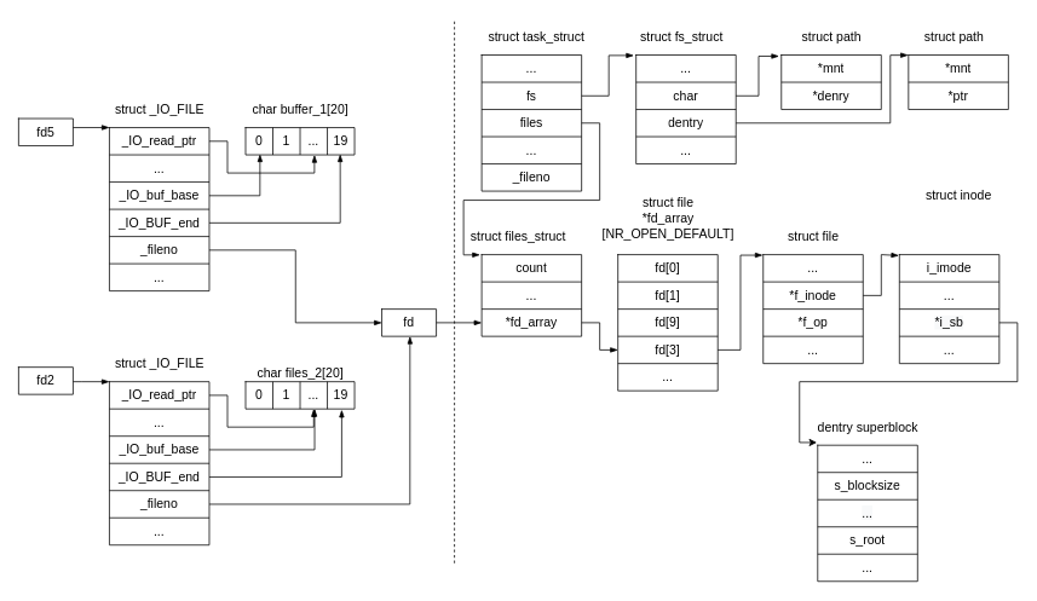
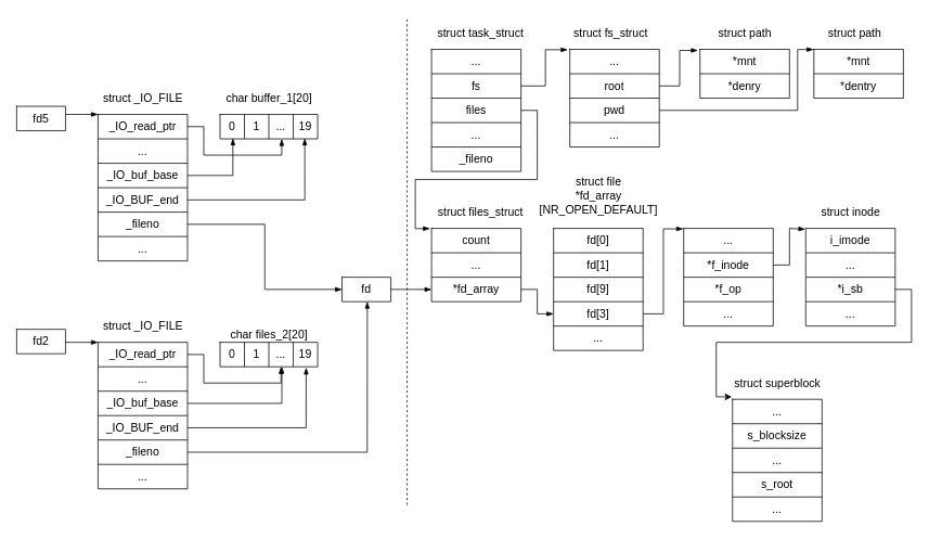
- <mxCell id="124" value="char" style="shape=partialRectangle;html=1;whiteSpace=wrap;connectable=0;overflow=hidden;fillColor=none;top=0;left=0;bottom=0;right=0;pointerEvents=1;fontSize=14;" parent="123" vertex="1"><mxGeometry width="110" height="30" as="geometry"><mxRectangle width="110" height="30" as="alternateBounds" /></mxGeometry></mxCell>
+ <mxCell id="124" value="root" style="shape=partialRectangle;html=1;whiteSpace=wrap;connectable=0;overflow=hidden;fillColor=none;top=0;left=0;bottom=0;right=0;pointerEvents=1;fontSize=14;" parent="123" vertex="1"><mxGeometry width="110" height="30" as="geometry"><mxRectangle width="110" height="30" as="alternateBounds" /></mxGeometry></mxCell>
- <mxCell id="139" value="*ptr" style="shape=partialRectangle;html=1;whiteSpace=wrap;connectable=0;overflow=hidden;fillColor=none;top=0;left=0;bottom=0;right=0;pointerEvents=1;fontSize=14;" parent="138" vertex="1"><mxGeometry width="110" height="30" as="geometry"><mxRectangle width="110" height="30" as="alternateBounds" /></mxGeometry></mxCell>
+ <mxCell id="139" value="*dentry" style="shape=partialRectangle;html=1;whiteSpace=wrap;connectable=0;overflow=hidden;fillColor=none;top=0;left=0;bottom=0;right=0;pointerEvents=1;fontSize=14;" parent="138" vertex="1"><mxGeometry width="110" height="30" as="geometry"><mxRectangle width="110" height="30" as="alternateBounds" /></mxGeometry></mxCell>
- <mxCell id="126" value="dentry" style="shape=partialRectangle;html=1;whiteSpace=wrap;connectable=0;overflow=hidden;fillColor=none;top=0;left=0;bottom=0;right=0;pointerEvents=1;fontSize=14;" parent="125" vertex="1"><mxGeometry width="110" height="30" as="geometry"><mxRectangle width="110" height="30" as="alternateBounds" /></mxGeometry></mxCell>
+ <mxCell id="126" value="pwd" style="shape=partialRectangle;html=1;whiteSpace=wrap;connectable=0;overflow=hidden;fillColor=none;top=0;left=0;bottom=0;right=0;pointerEvents=1;fontSize=14;" parent="125" vertex="1"><mxGeometry width="110" height="30" as="geometry"><mxRectangle width="110" height="30" as="alternateBounds" /></mxGeometry></mxCell>
- <mxCell id="105" value="struct inode" style="text;html=1;align=center;verticalAlign=middle;resizable=0;points=[];autosize=1;strokeColor=none;fillColor=none;fontSize=14;" parent="1" vertex="1"><mxGeometry x="1010" y="205" width="90" height="20" as="geometry" /></mxCell>
+ <mxCell id="105" value="struct inode" style="text;html=1;align=center;verticalAlign=middle;resizable=0;points=[];autosize=1;strokeColor=none;fillColor=none;fontSize=14;" parent="1" vertex="1"><mxGeometry x="1000" y="250" width="90" height="20" as="geometry" /></mxCell>
- <mxCell id="70" value="struct files_struct" style="text;html=1;align=center;verticalAlign=middle;resizable=0;points=[];autosize=1;strokeColor=none;fillColor=none;fontSize=14;" parent="1" vertex="1"><mxGeometry x="510" y="250" width="120" height="20" as="geometry" /></mxCell>
+ <mxCell id="70" value="struct files_struct" style="text;html=1;align=center;verticalAlign=middle;resizable=0;points=[];autosize=1;strokeColor=none;fillColor=none;fontSize=14;" parent="1" vertex="1"><mxGeometry x="530" y="250" width="120" height="20" as="geometry" /></mxCell>
- <mxCell id="94" value="struct file" style="text;html=1;align=center;verticalAlign=middle;resizable=0;points=[];autosize=1;strokeColor=none;fillColor=none;fontSize=14;" parent="1" vertex="1"><mxGeometry x="860" y="250" width="70" height="20" as="geometry" /></mxCell>
- <mxCell id="158" value="dentry superblock" style="text;html=1;align=center;verticalAlign=middle;resizable=0;points=[];autosize=1;strokeColor=none;fillColor=none;fontSize=14;" vertex="1" parent="1"><mxGeometry x="895" y="460" width="120" height="20" as="geometry" /></mxCell>
+ <mxCell id="158" value="struct superblock" style="text;html=1;align=center;verticalAlign=middle;resizable=0;points=[];autosize=1;strokeColor=none;fillColor=none;fontSize=14;" vertex="1" parent="1"><mxGeometry x="895" y="460" width="120" height="20" as="geometry" /></mxCell>
